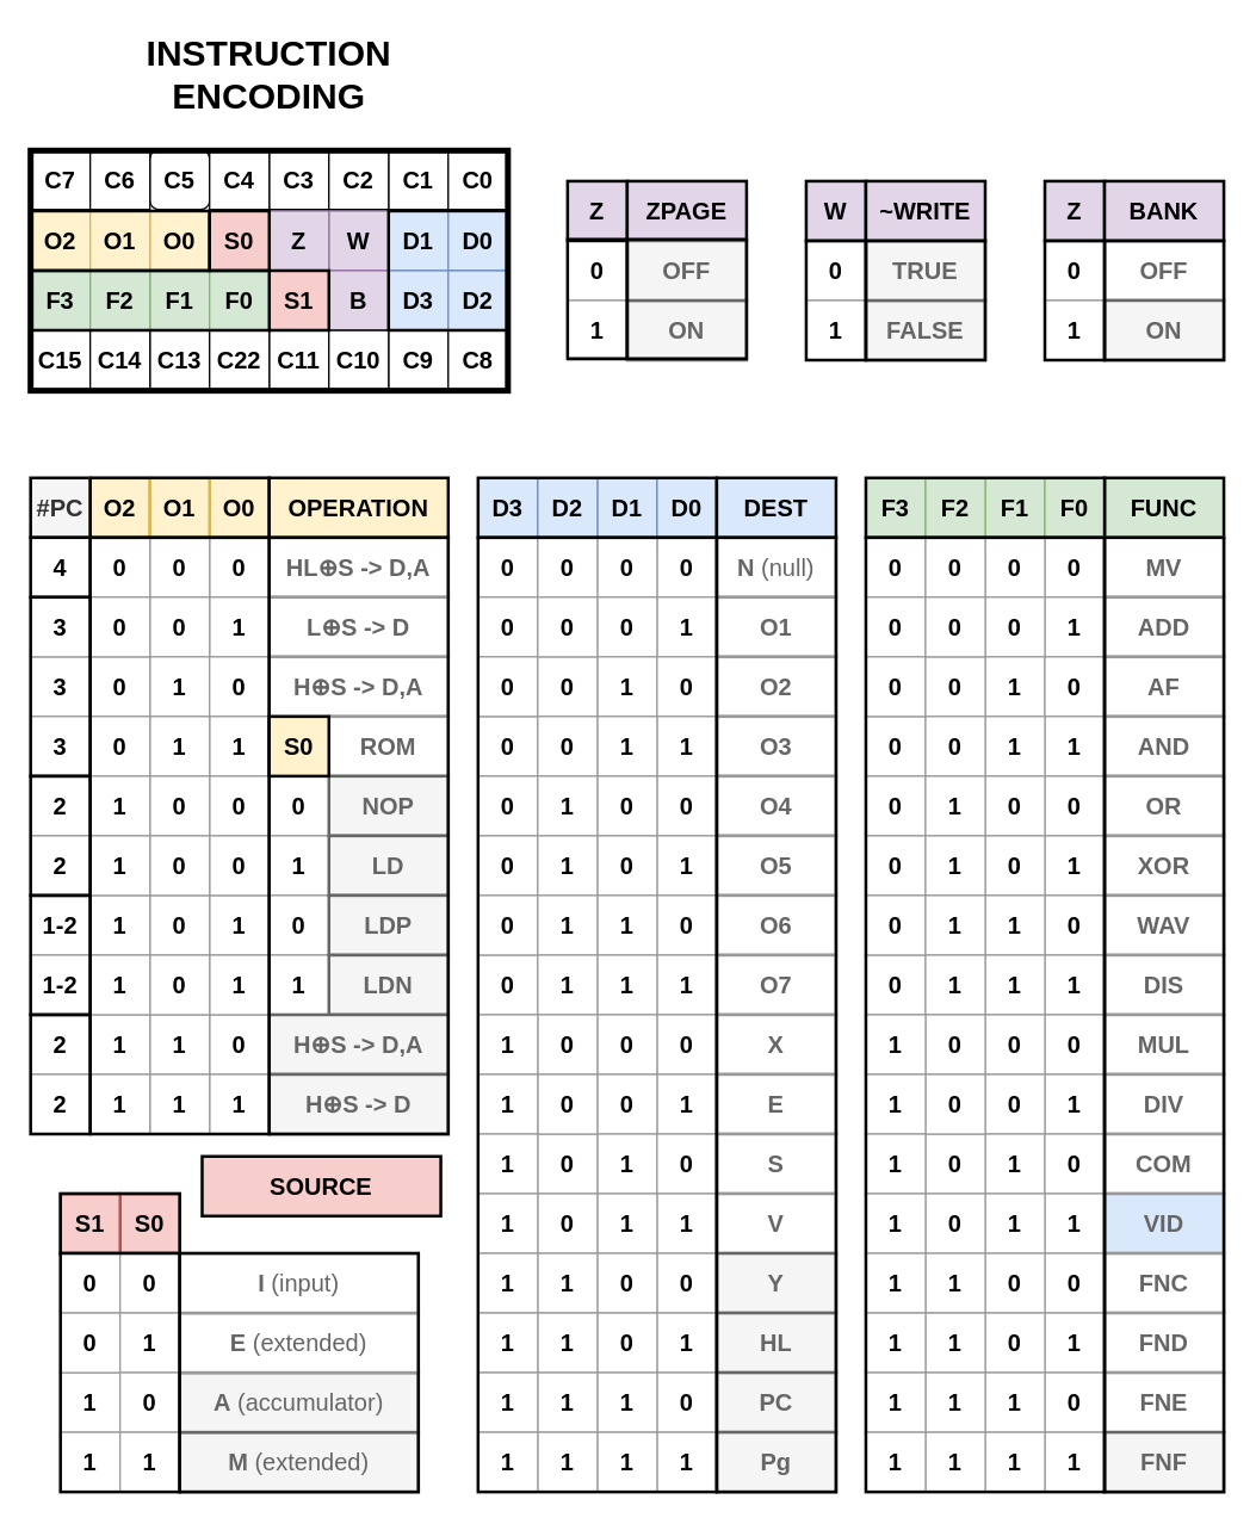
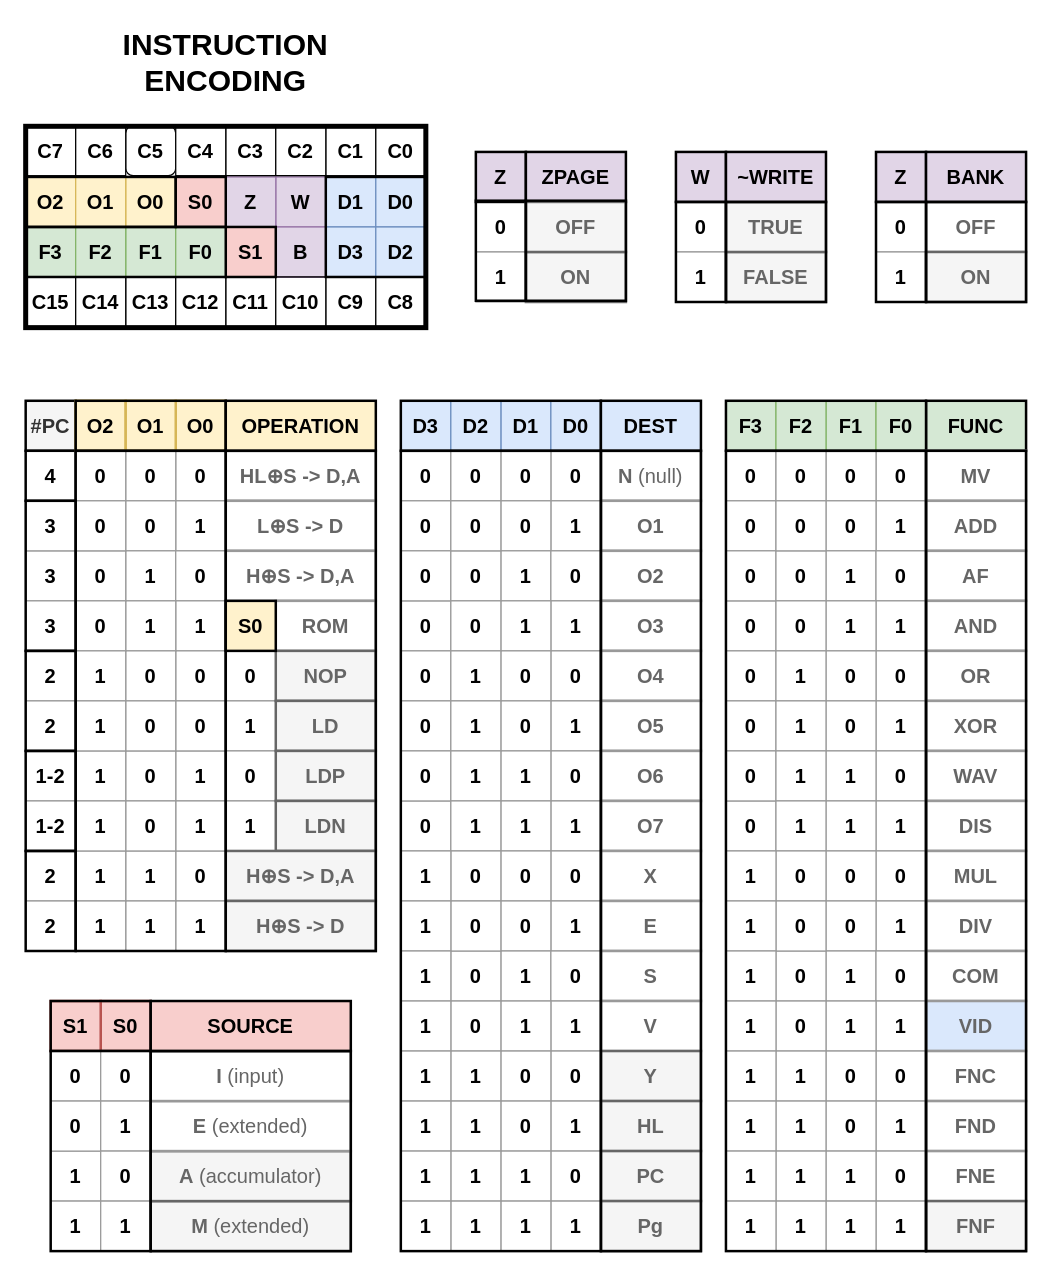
- <mxCell id="30" value="&lt;font style=&quot;font-size: 16px&quot;&gt;&lt;b&gt;C22&lt;/b&gt;&lt;/font&gt;" style="whiteSpace=wrap;html=1;aspect=fixed;strokeWidth=1;" parent="1" vertex="1"><mxGeometry x="140" y="221" width="40" height="40" as="geometry" /></mxCell>
+ <mxCell id="30" value="&lt;font style=&quot;font-size: 16px&quot;&gt;&lt;b&gt;C12&lt;/b&gt;&lt;/font&gt;" style="whiteSpace=wrap;html=1;aspect=fixed;strokeWidth=1;" parent="1" vertex="1"><mxGeometry x="140" y="221" width="40" height="40" as="geometry" /></mxCell>
- <mxCell id="120" value="&lt;b&gt;&lt;font style=&quot;font-size: 16px&quot;&gt;SOURCE&lt;/font&gt;&lt;/b&gt;" style="rounded=0;whiteSpace=wrap;html=1;fillColor=#f8cecc;strokeWidth=2;" parent="1" vertex="1"><mxGeometry x="135" y="775" width="160" height="40" as="geometry" /></mxCell>
+ <mxCell id="120" value="&lt;b&gt;&lt;font style=&quot;font-size: 16px&quot;&gt;SOURCE&lt;/font&gt;&lt;/b&gt;" style="rounded=0;whiteSpace=wrap;html=1;fillColor=#f8cecc;strokeWidth=2;" parent="1" vertex="1"><mxGeometry x="120" y="800" width="160" height="40" as="geometry" /></mxCell>
